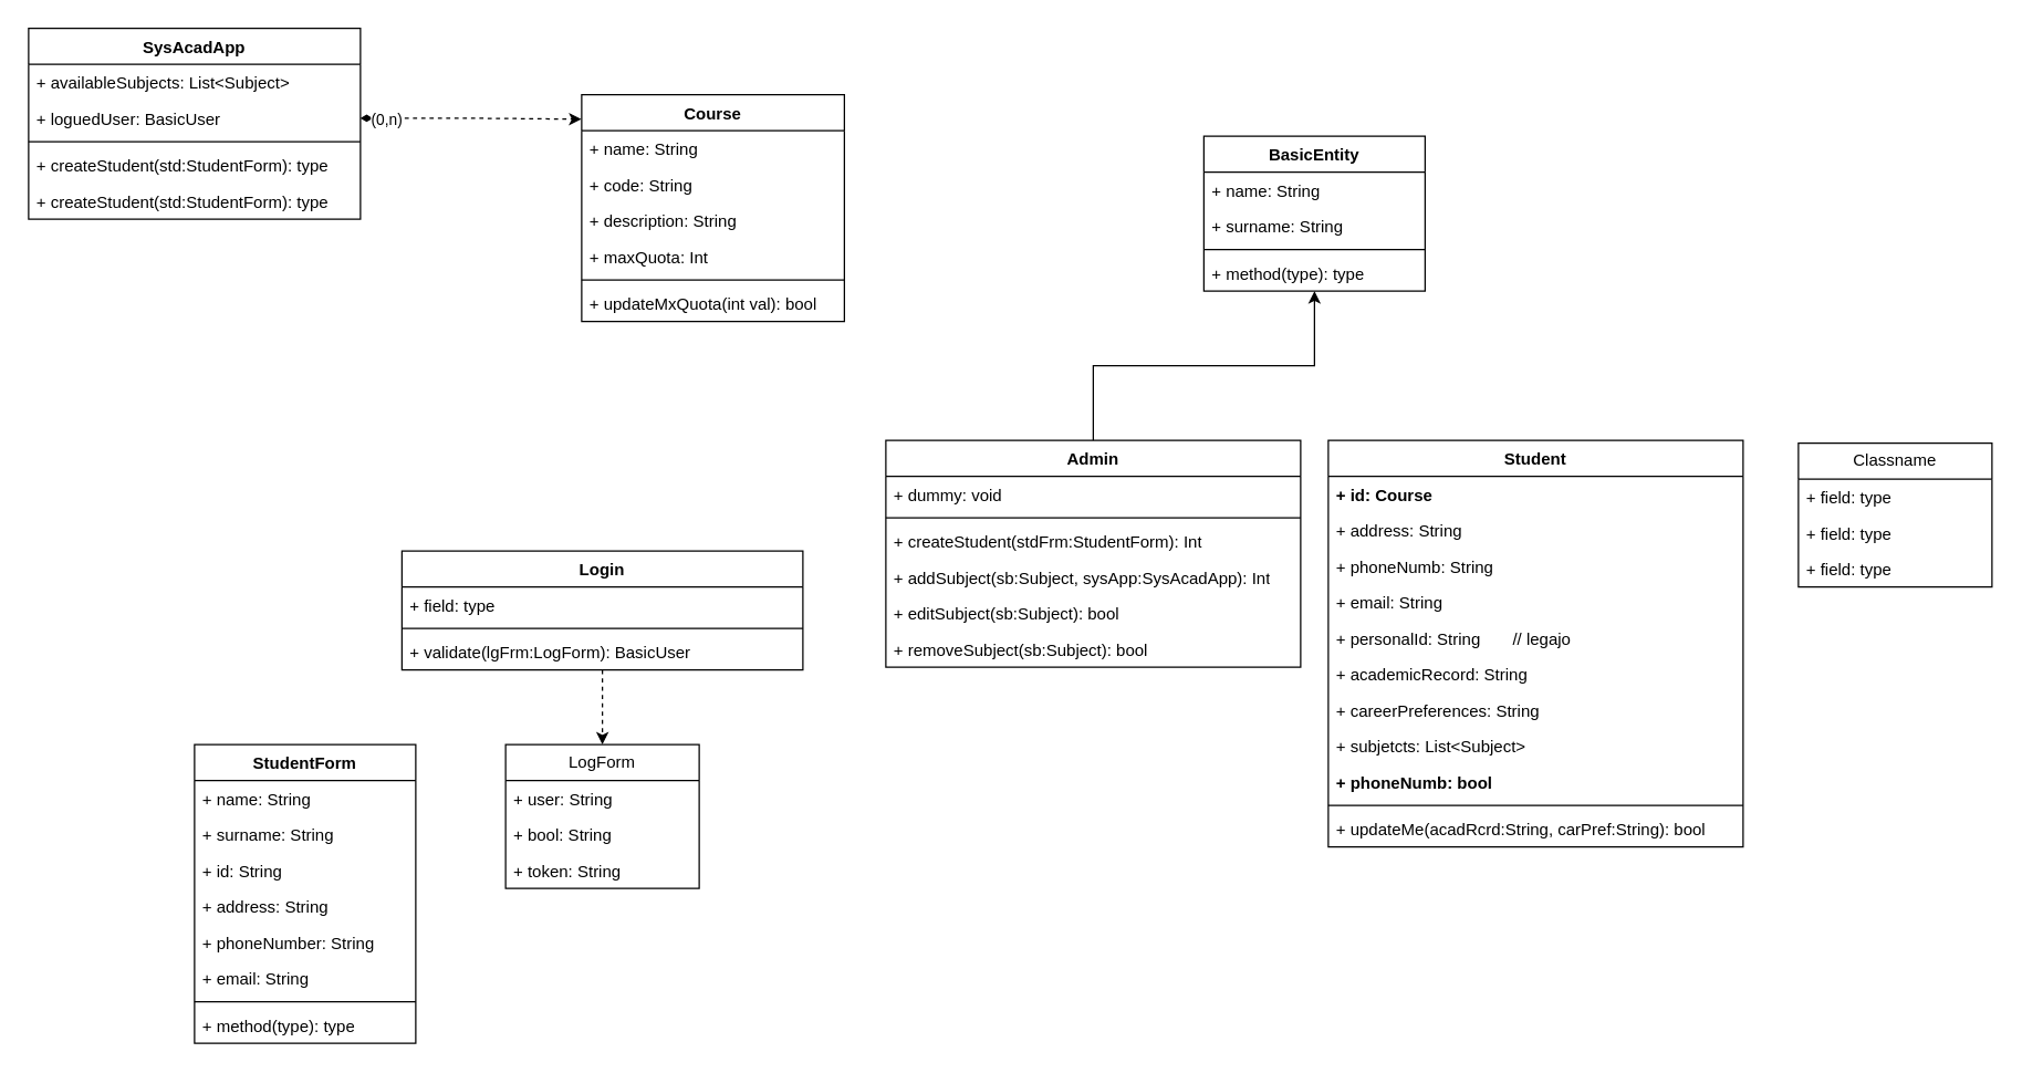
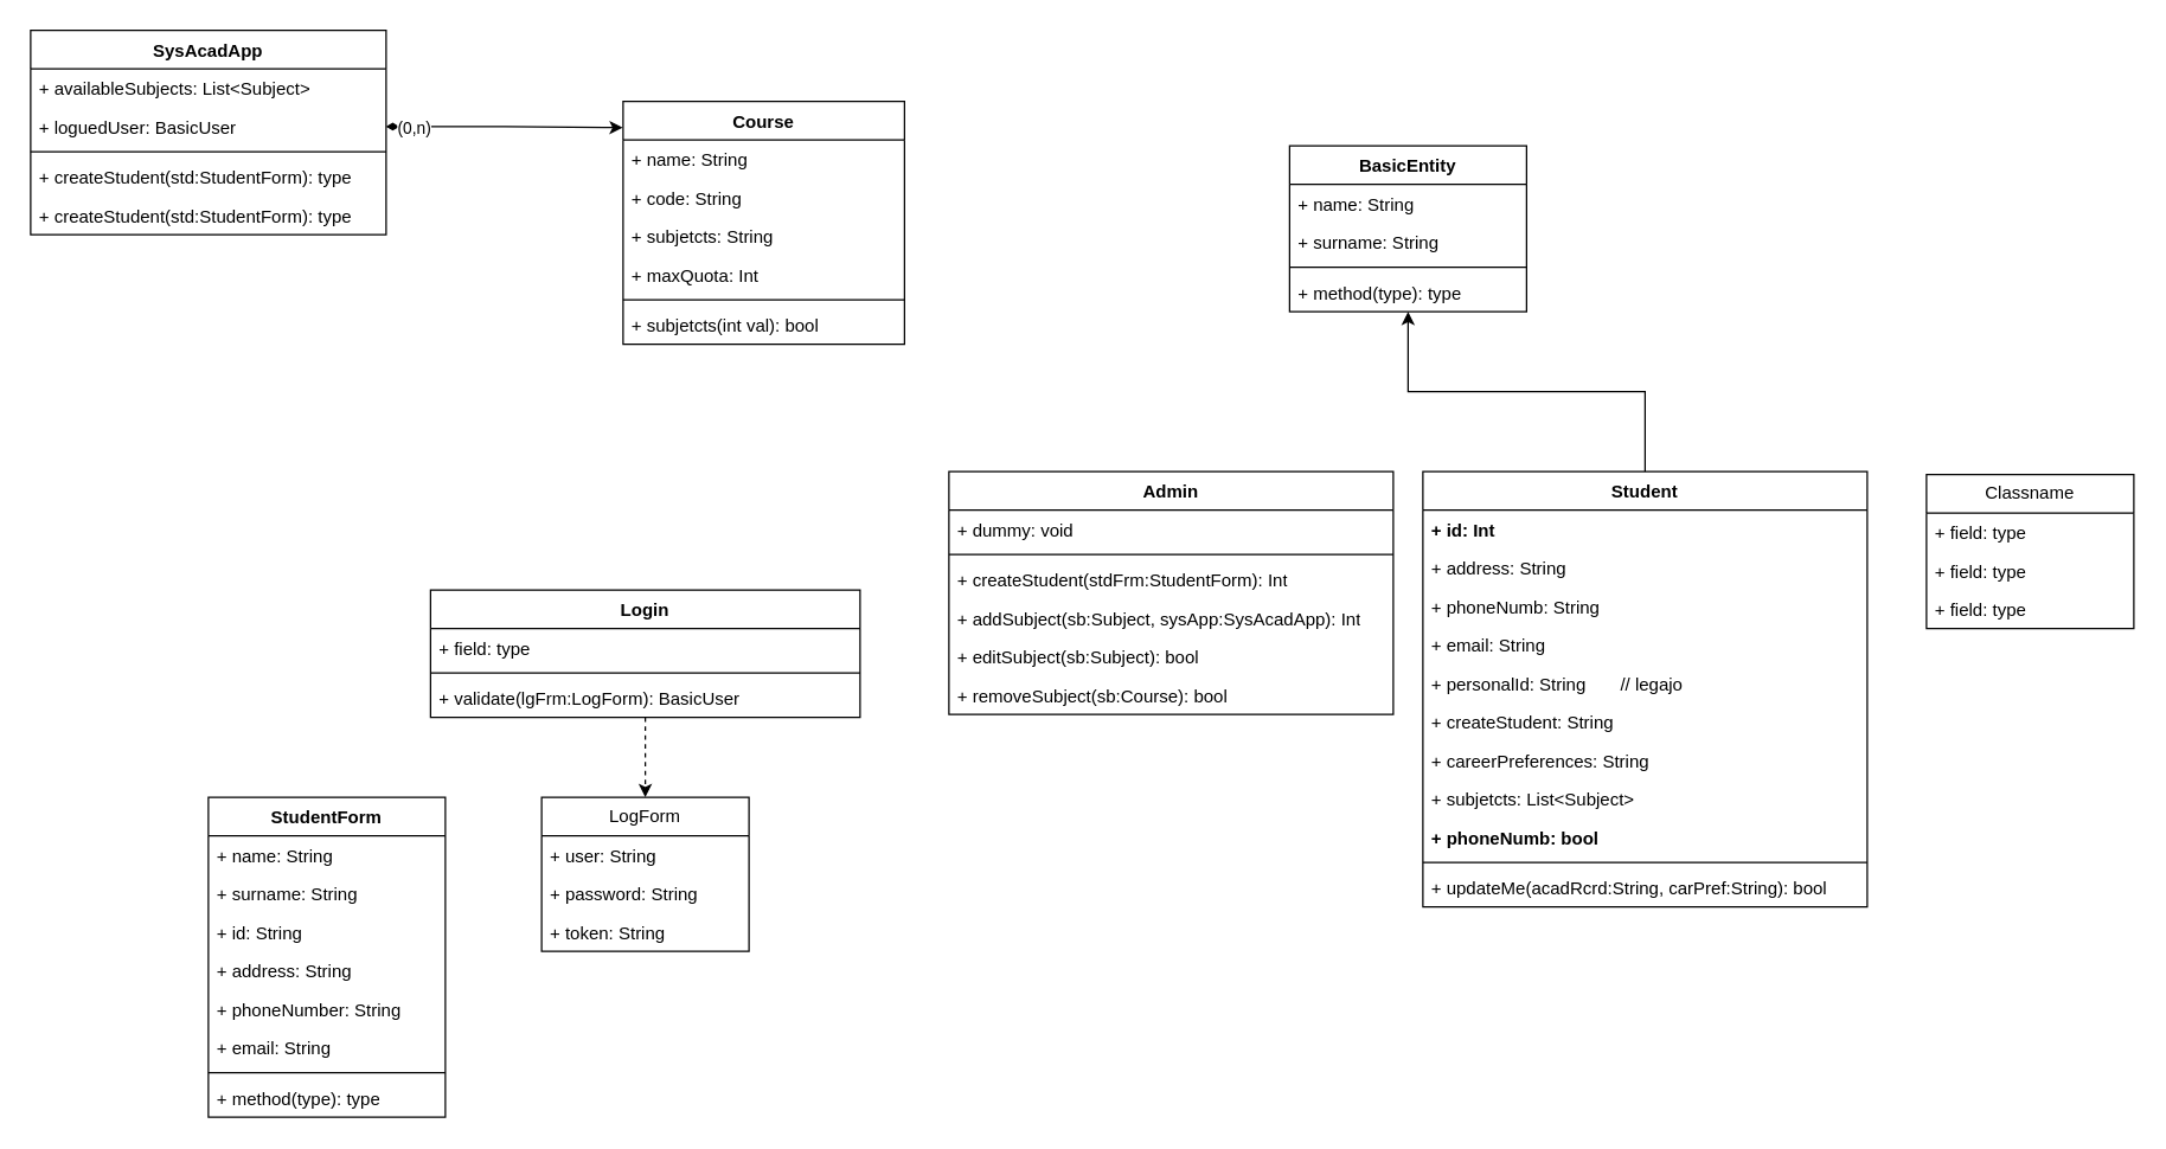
- <mxCell id="46" style="edgeStyle=orthogonalEdgeStyle;rounded=0;orthogonalLoop=1;jettySize=auto;html=1;entryX=-0.001;entryY=0.108;entryDx=0;entryDy=0;entryPerimeter=0;startArrow=diamondThin;startFill=1;dashed=1;" parent="1" source="37" target="2" edge="1"><mxGeometry relative="1" as="geometry" /></mxCell>
+ <mxCell id="46" style="edgeStyle=orthogonalEdgeStyle;rounded=0;orthogonalLoop=1;jettySize=auto;html=1;entryX=-0.001;entryY=0.108;entryDx=0;entryDy=0;entryPerimeter=0;startArrow=diamondThin;startFill=1;" parent="1" source="37" target="2" edge="1"><mxGeometry relative="1" as="geometry" /></mxCell>
- <mxCell id="5" value="+ description: String" style="text;strokeColor=none;fillColor=none;align=left;verticalAlign=top;spacingLeft=4;spacingRight=4;overflow=hidden;rotatable=0;points=[[0,0.5],[1,0.5]];portConstraint=eastwest;whiteSpace=wrap;html=1;" parent="2" vertex="1"><mxGeometry y="78" width="190" height="26" as="geometry" /></mxCell>
+ <mxCell id="5" value="+ subjetcts: String" style="text;strokeColor=none;fillColor=none;align=left;verticalAlign=top;spacingLeft=4;spacingRight=4;overflow=hidden;rotatable=0;points=[[0,0.5],[1,0.5]];portConstraint=eastwest;whiteSpace=wrap;html=1;" parent="2" vertex="1"><mxGeometry y="78" width="190" height="26" as="geometry" /></mxCell>
- <mxCell id="8" value="+ updateMxQuota(int val): bool" style="text;strokeColor=none;fillColor=none;align=left;verticalAlign=top;spacingLeft=4;spacingRight=4;overflow=hidden;rotatable=0;points=[[0,0.5],[1,0.5]];portConstraint=eastwest;whiteSpace=wrap;html=1;" parent="2" vertex="1"><mxGeometry y="138" width="190" height="26" as="geometry" /></mxCell>
+ <mxCell id="8" value="+ subjetcts(int val): bool" style="text;strokeColor=none;fillColor=none;align=left;verticalAlign=top;spacingLeft=4;spacingRight=4;overflow=hidden;rotatable=0;points=[[0,0.5],[1,0.5]];portConstraint=eastwest;whiteSpace=wrap;html=1;" parent="2" vertex="1"><mxGeometry y="138" width="190" height="26" as="geometry" /></mxCell>
- <mxCell id="27" style="edgeStyle=orthogonalEdgeStyle;rounded=0;orthogonalLoop=1;jettySize=auto;html=1;" parent="1" source="28" target="22" edge="1"><mxGeometry relative="1" as="geometry" /></mxCell>
+ <mxCell id="9" style="edgeStyle=orthogonalEdgeStyle;rounded=0;orthogonalLoop=1;jettySize=auto;html=1;" parent="1" source="10" target="22" edge="1"><mxGeometry relative="1" as="geometry" /></mxCell>
- <mxCell id="11" value="+ id: Course&amp;nbsp;" style="text;strokeColor=none;fillColor=none;align=left;verticalAlign=top;spacingLeft=4;spacingRight=4;overflow=hidden;rotatable=0;points=[[0,0.5],[1,0.5]];portConstraint=eastwest;whiteSpace=wrap;html=1;fontStyle=1" parent="10" vertex="1"><mxGeometry y="26" width="300" height="26" as="geometry" /></mxCell>
+ <mxCell id="11" value="+ id: Int&amp;nbsp;" style="text;strokeColor=none;fillColor=none;align=left;verticalAlign=top;spacingLeft=4;spacingRight=4;overflow=hidden;rotatable=0;points=[[0,0.5],[1,0.5]];portConstraint=eastwest;whiteSpace=wrap;html=1;fontStyle=1" parent="10" vertex="1"><mxGeometry y="26" width="300" height="26" as="geometry" /></mxCell>
- <mxCell id="34" value="+ removeSubject(sb:Subject): bool" style="text;strokeColor=none;fillColor=none;align=left;verticalAlign=top;spacingLeft=4;spacingRight=4;overflow=hidden;rotatable=0;points=[[0,0.5],[1,0.5]];portConstraint=eastwest;whiteSpace=wrap;html=1;" parent="28" vertex="1"><mxGeometry y="138" width="300" height="26" as="geometry" /></mxCell>
+ <mxCell id="34" value="+ removeSubject(sb:Course): bool" style="text;strokeColor=none;fillColor=none;align=left;verticalAlign=top;spacingLeft=4;spacingRight=4;overflow=hidden;rotatable=0;points=[[0,0.5],[1,0.5]];portConstraint=eastwest;whiteSpace=wrap;html=1;" parent="28" vertex="1"><mxGeometry y="138" width="300" height="26" as="geometry" /></mxCell>
- <mxCell id="16" value="+ academicRecord: String" style="text;strokeColor=none;fillColor=none;align=left;verticalAlign=top;spacingLeft=4;spacingRight=4;overflow=hidden;rotatable=0;points=[[0,0.5],[1,0.5]];portConstraint=eastwest;whiteSpace=wrap;html=1;" parent="10" vertex="1"><mxGeometry y="156" width="300" height="26" as="geometry" /></mxCell>
+ <mxCell id="16" value="+ createStudent: String" style="text;strokeColor=none;fillColor=none;align=left;verticalAlign=top;spacingLeft=4;spacingRight=4;overflow=hidden;rotatable=0;points=[[0,0.5],[1,0.5]];portConstraint=eastwest;whiteSpace=wrap;html=1;" parent="10" vertex="1"><mxGeometry y="156" width="300" height="26" as="geometry" /></mxCell>
- <mxCell id="50" value="+ bool: String" style="text;strokeColor=none;fillColor=none;align=left;verticalAlign=top;spacingLeft=4;spacingRight=4;overflow=hidden;rotatable=0;points=[[0,0.5],[1,0.5]];portConstraint=eastwest;whiteSpace=wrap;html=1;" parent="48" vertex="1"><mxGeometry y="52" width="140" height="26" as="geometry" /></mxCell>
+ <mxCell id="50" value="+ password: String" style="text;strokeColor=none;fillColor=none;align=left;verticalAlign=top;spacingLeft=4;spacingRight=4;overflow=hidden;rotatable=0;points=[[0,0.5],[1,0.5]];portConstraint=eastwest;whiteSpace=wrap;html=1;" parent="48" vertex="1"><mxGeometry y="52" width="140" height="26" as="geometry" /></mxCell>
